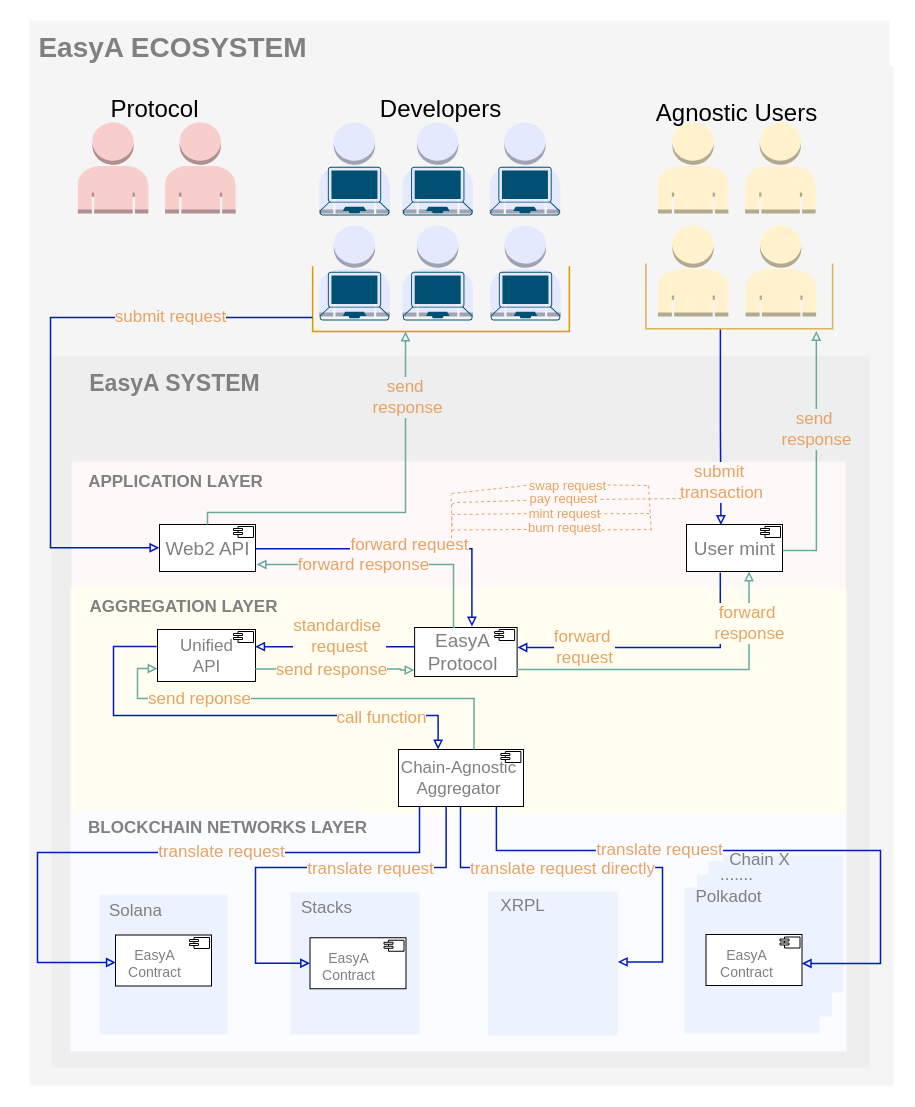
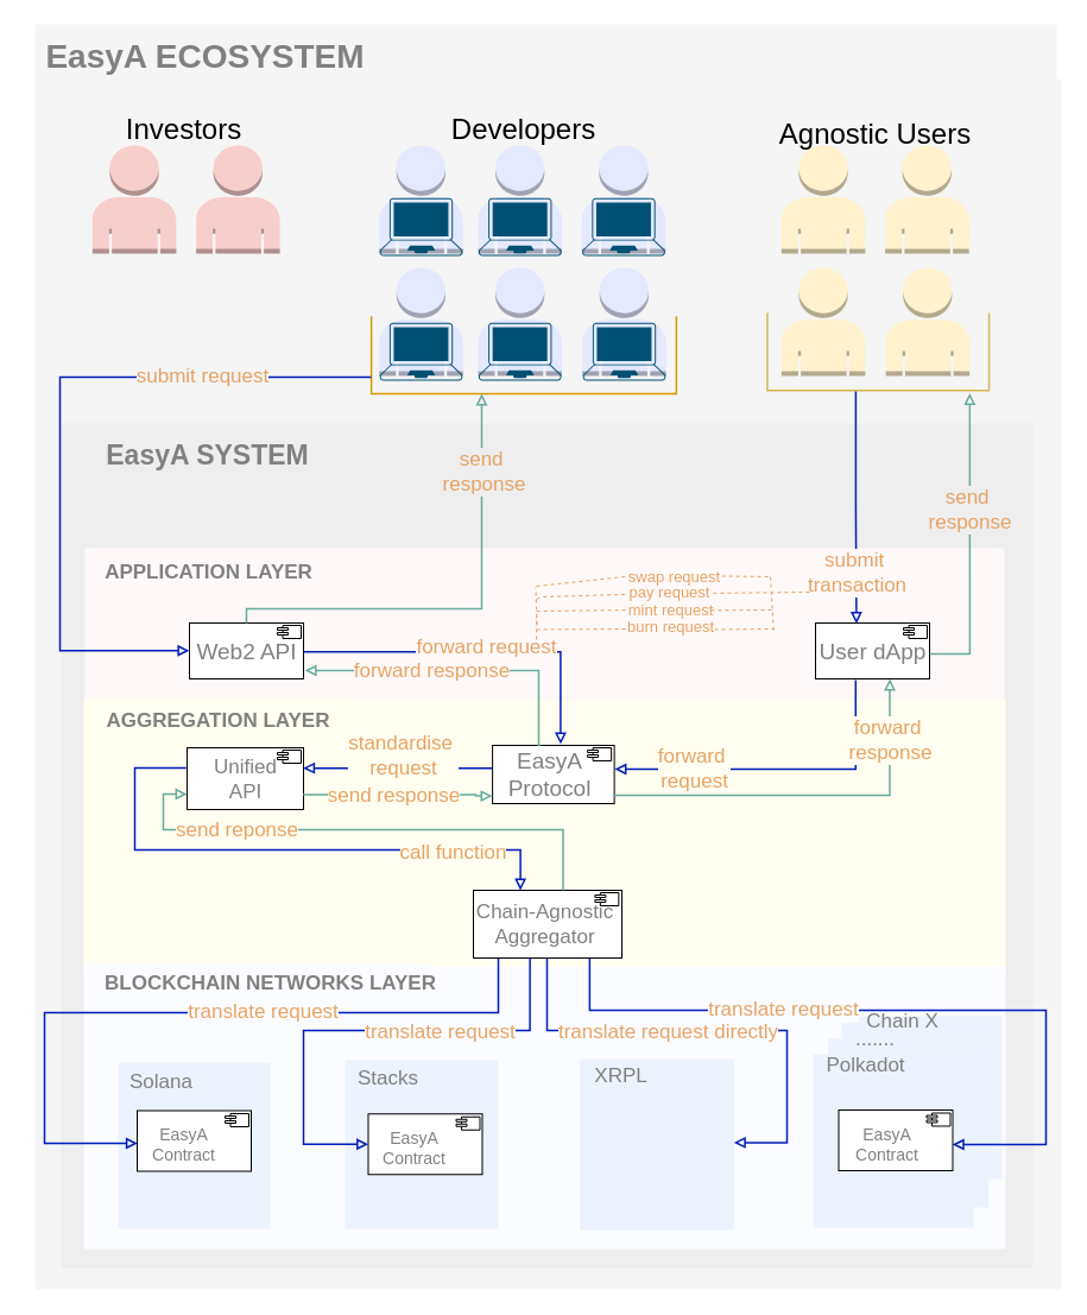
- <mxCell id="209" value="&lt;span style=&quot;font-size: 24px;&quot;&gt;Protocol&lt;/span&gt;" style="text;html=1;align=center;verticalAlign=middle;resizable=0;points=[];autosize=1;strokeColor=none;fillColor=none;" vertex="1" parent="1"><mxGeometry x="96.5" y="88" width="115" height="41" as="geometry" /></mxCell>
+ <mxCell id="209" value="&lt;span style=&quot;font-size: 24px;&quot;&gt;Investors&lt;/span&gt;" style="text;html=1;align=center;verticalAlign=middle;resizable=0;points=[];autosize=1;strokeColor=none;fillColor=none;" vertex="1" parent="1"><mxGeometry x="96.5" y="88" width="115" height="41" as="geometry" /></mxCell>
- <mxCell id="201" value="&lt;font style=&quot;color: rgb(128, 128, 128);&quot;&gt;User mint&lt;/font&gt;" style="text;html=1;align=center;verticalAlign=middle;resizable=0;points=[];autosize=1;strokeColor=none;fillColor=none;fontSize=19;strokeWidth=0.8;" vertex="1" parent="1"><mxGeometry x="680" y="531.3" width="108" height="35" as="geometry" /></mxCell>
+ <mxCell id="201" value="&lt;font style=&quot;color: rgb(128, 128, 128);&quot;&gt;User dApp&lt;/font&gt;" style="text;html=1;align=center;verticalAlign=middle;resizable=0;points=[];autosize=1;strokeColor=none;fillColor=none;fontSize=19;strokeWidth=0.8;" vertex="1" parent="1"><mxGeometry x="680" y="531.3" width="108" height="35" as="geometry" /></mxCell>
